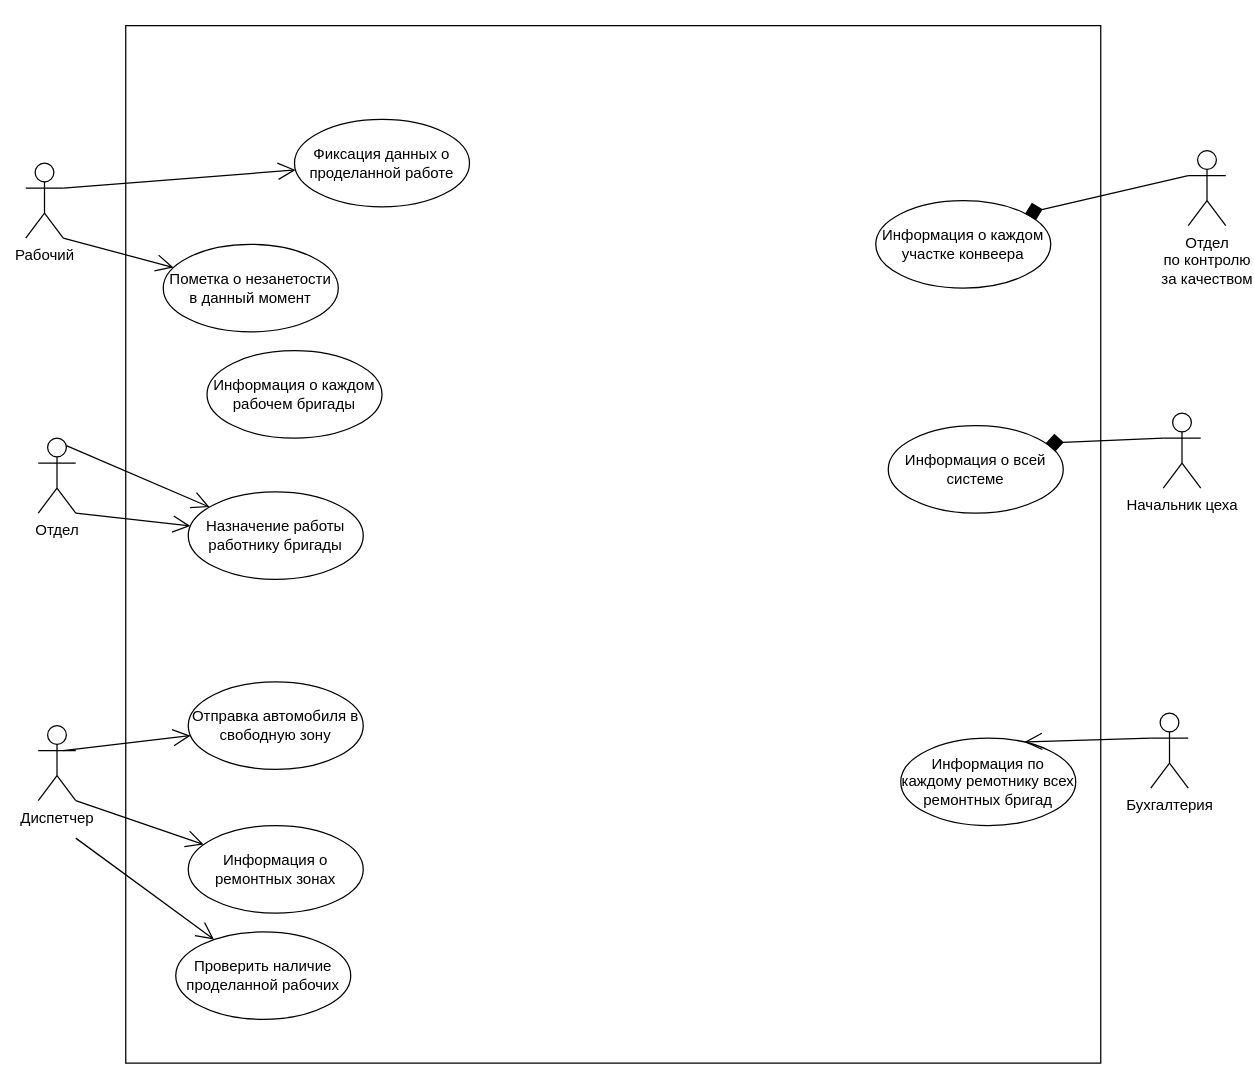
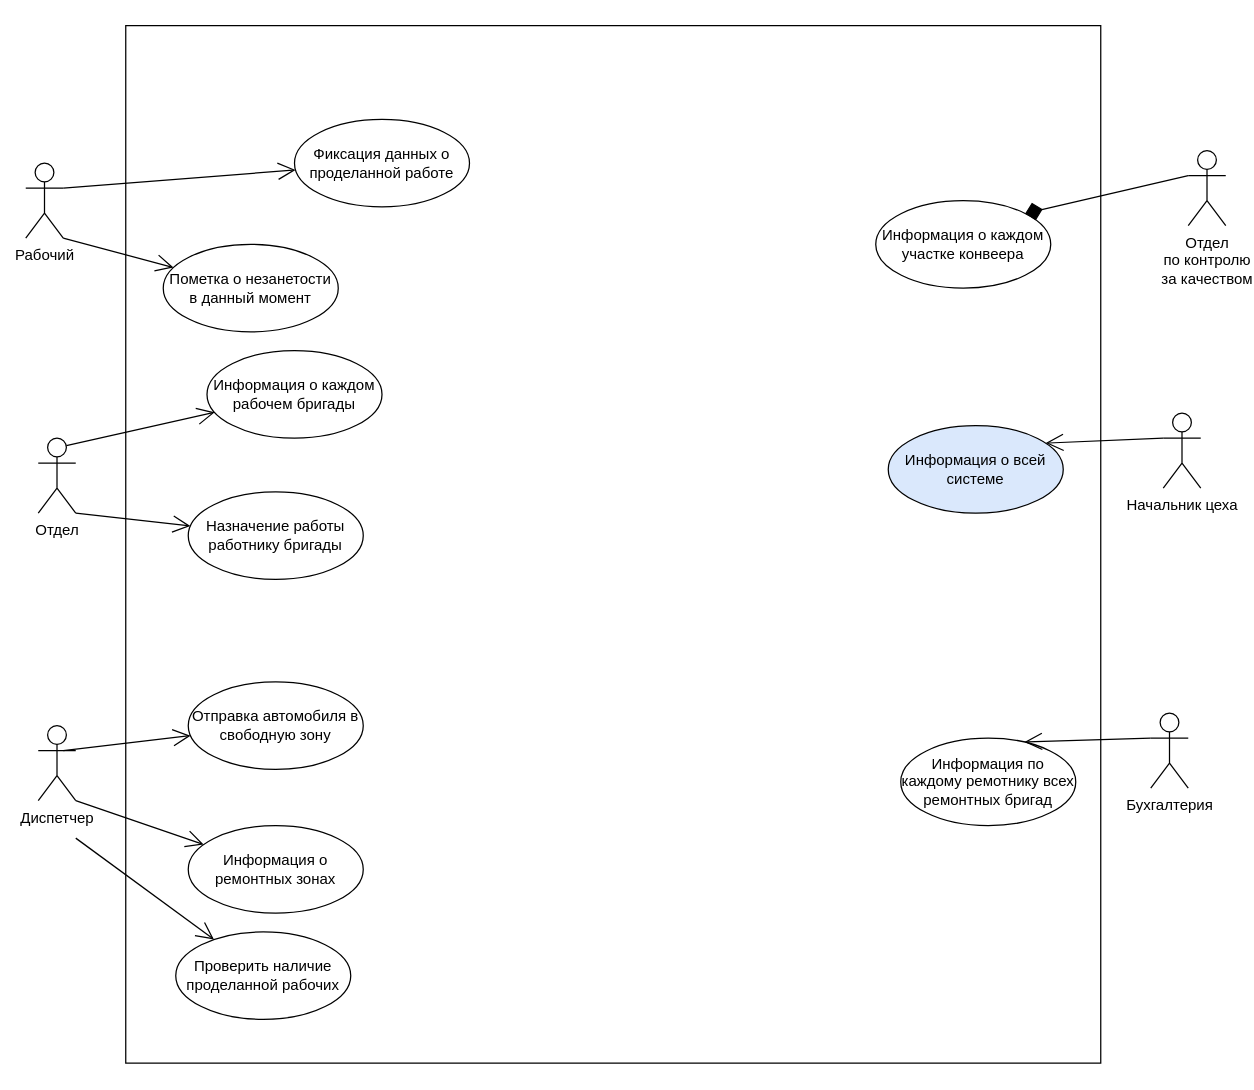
- <mxCell id="25" value="" style="endArrow=diamond;endFill=1;endSize=12;html=1;entryX=0.9;entryY=0.2;entryDx=0;entryDy=0;entryPerimeter=0;exitX=0;exitY=0.333;exitDx=0;exitDy=0;exitPerimeter=0;" edge="1" parent="1" source="7" target="12"><mxGeometry width="160" relative="1" as="geometry"><mxPoint x="810" y="290" as="sourcePoint" /><mxPoint x="970" y="290" as="targetPoint" /></mxGeometry></mxCell>
+ <mxCell id="25" value="" style="endArrow=open;endFill=1;endSize=12;html=1;entryX=0.9;entryY=0.2;entryDx=0;entryDy=0;entryPerimeter=0;exitX=0;exitY=0.333;exitDx=0;exitDy=0;exitPerimeter=0;" edge="1" parent="1" source="7" target="12"><mxGeometry width="160" relative="1" as="geometry"><mxPoint x="810" y="290" as="sourcePoint" /><mxPoint x="970" y="290" as="targetPoint" /></mxGeometry></mxCell>
- <mxCell id="12" value="&lt;p&gt;&lt;span&gt;Информация о всей системе&lt;/span&gt;&lt;/p&gt;" style="ellipse;whiteSpace=wrap;html=1;" vertex="1" parent="1"><mxGeometry x="710" y="340" width="140" height="70" as="geometry" /></mxCell>
+ <mxCell id="12" value="&lt;p&gt;&lt;span&gt;Информация о всей системе&lt;/span&gt;&lt;/p&gt;" style="ellipse;whiteSpace=wrap;html=1;fillColor=#dae8fc;" vertex="1" parent="1"><mxGeometry x="710" y="340" width="140" height="70" as="geometry" /></mxCell>
- <mxCell id="21" value="" style="endArrow=open;endFill=1;endSize=12;html=1;exitX=0.75;exitY=0.1;exitDx=0;exitDy=0;exitPerimeter=0;" edge="1" parent="1" source="4" target="15"><mxGeometry width="160" relative="1" as="geometry"><mxPoint x="40" y="360" as="sourcePoint" /><mxPoint x="200" y="360" as="targetPoint" /></mxGeometry></mxCell>
+ <mxCell id="21" value="" style="endArrow=open;endFill=1;endSize=12;html=1;exitX=0.75;exitY=0.1;exitDx=0;exitDy=0;exitPerimeter=0;" edge="1" parent="1" source="4" target="14"><mxGeometry width="160" relative="1" as="geometry"><mxPoint x="40" y="360" as="sourcePoint" /><mxPoint x="200" y="360" as="targetPoint" /></mxGeometry></mxCell>
